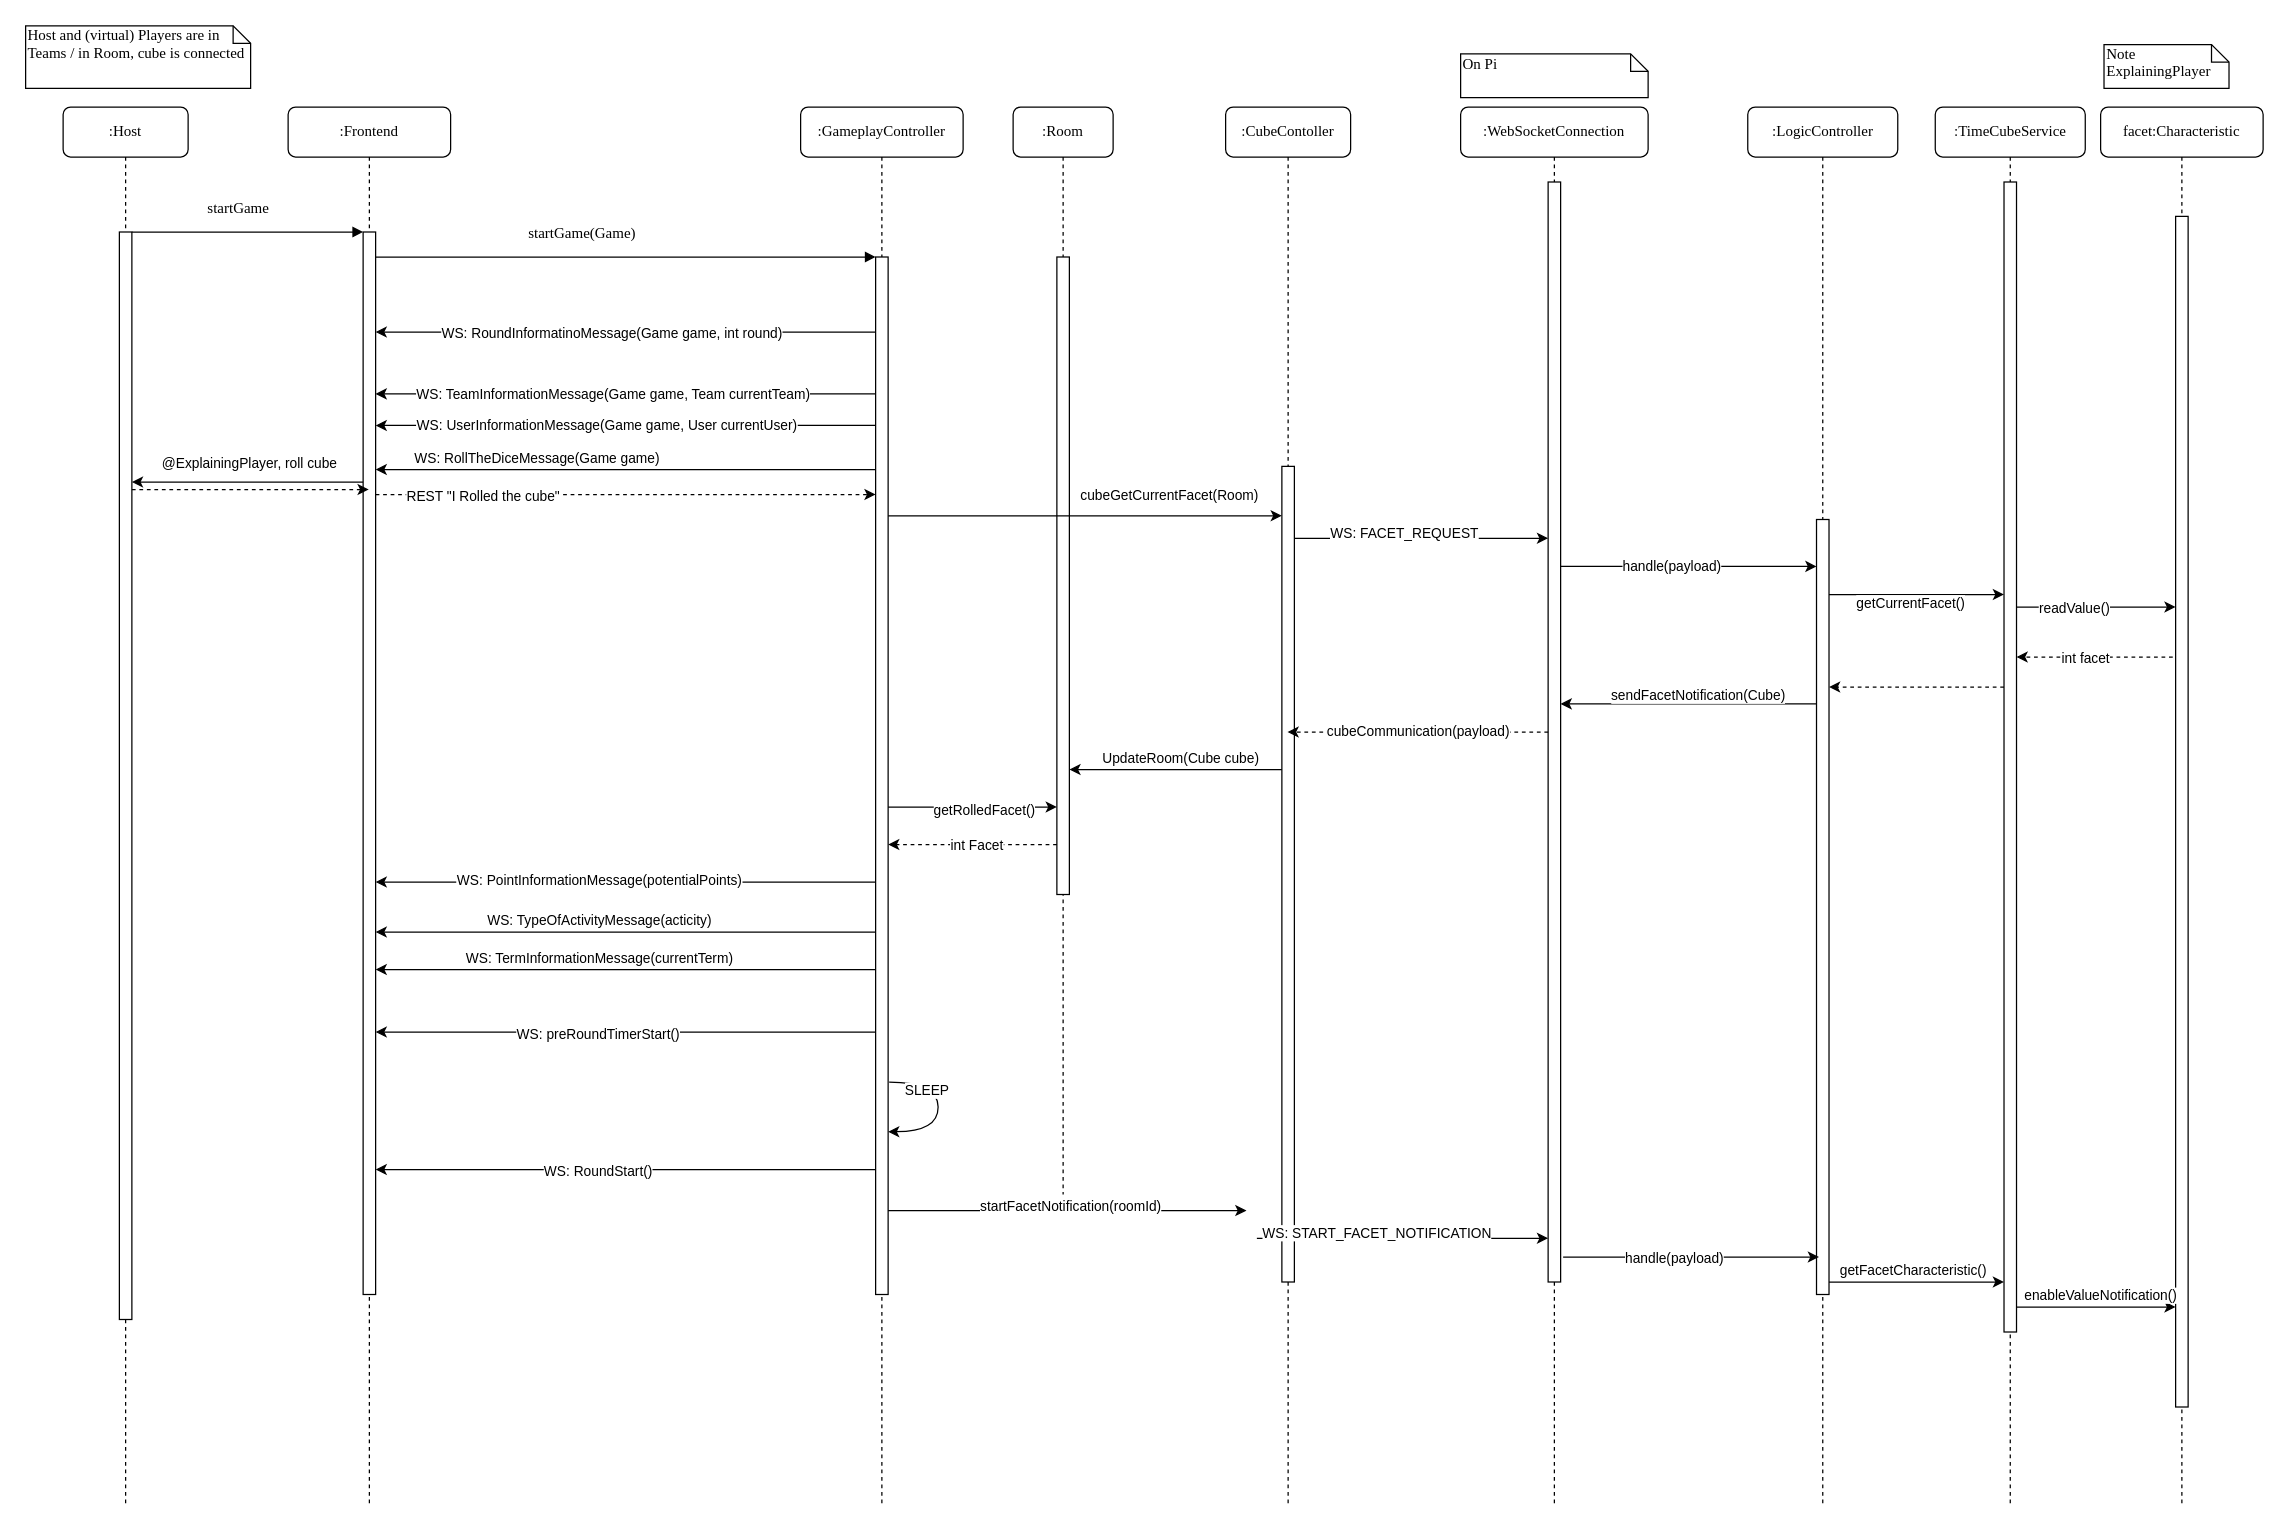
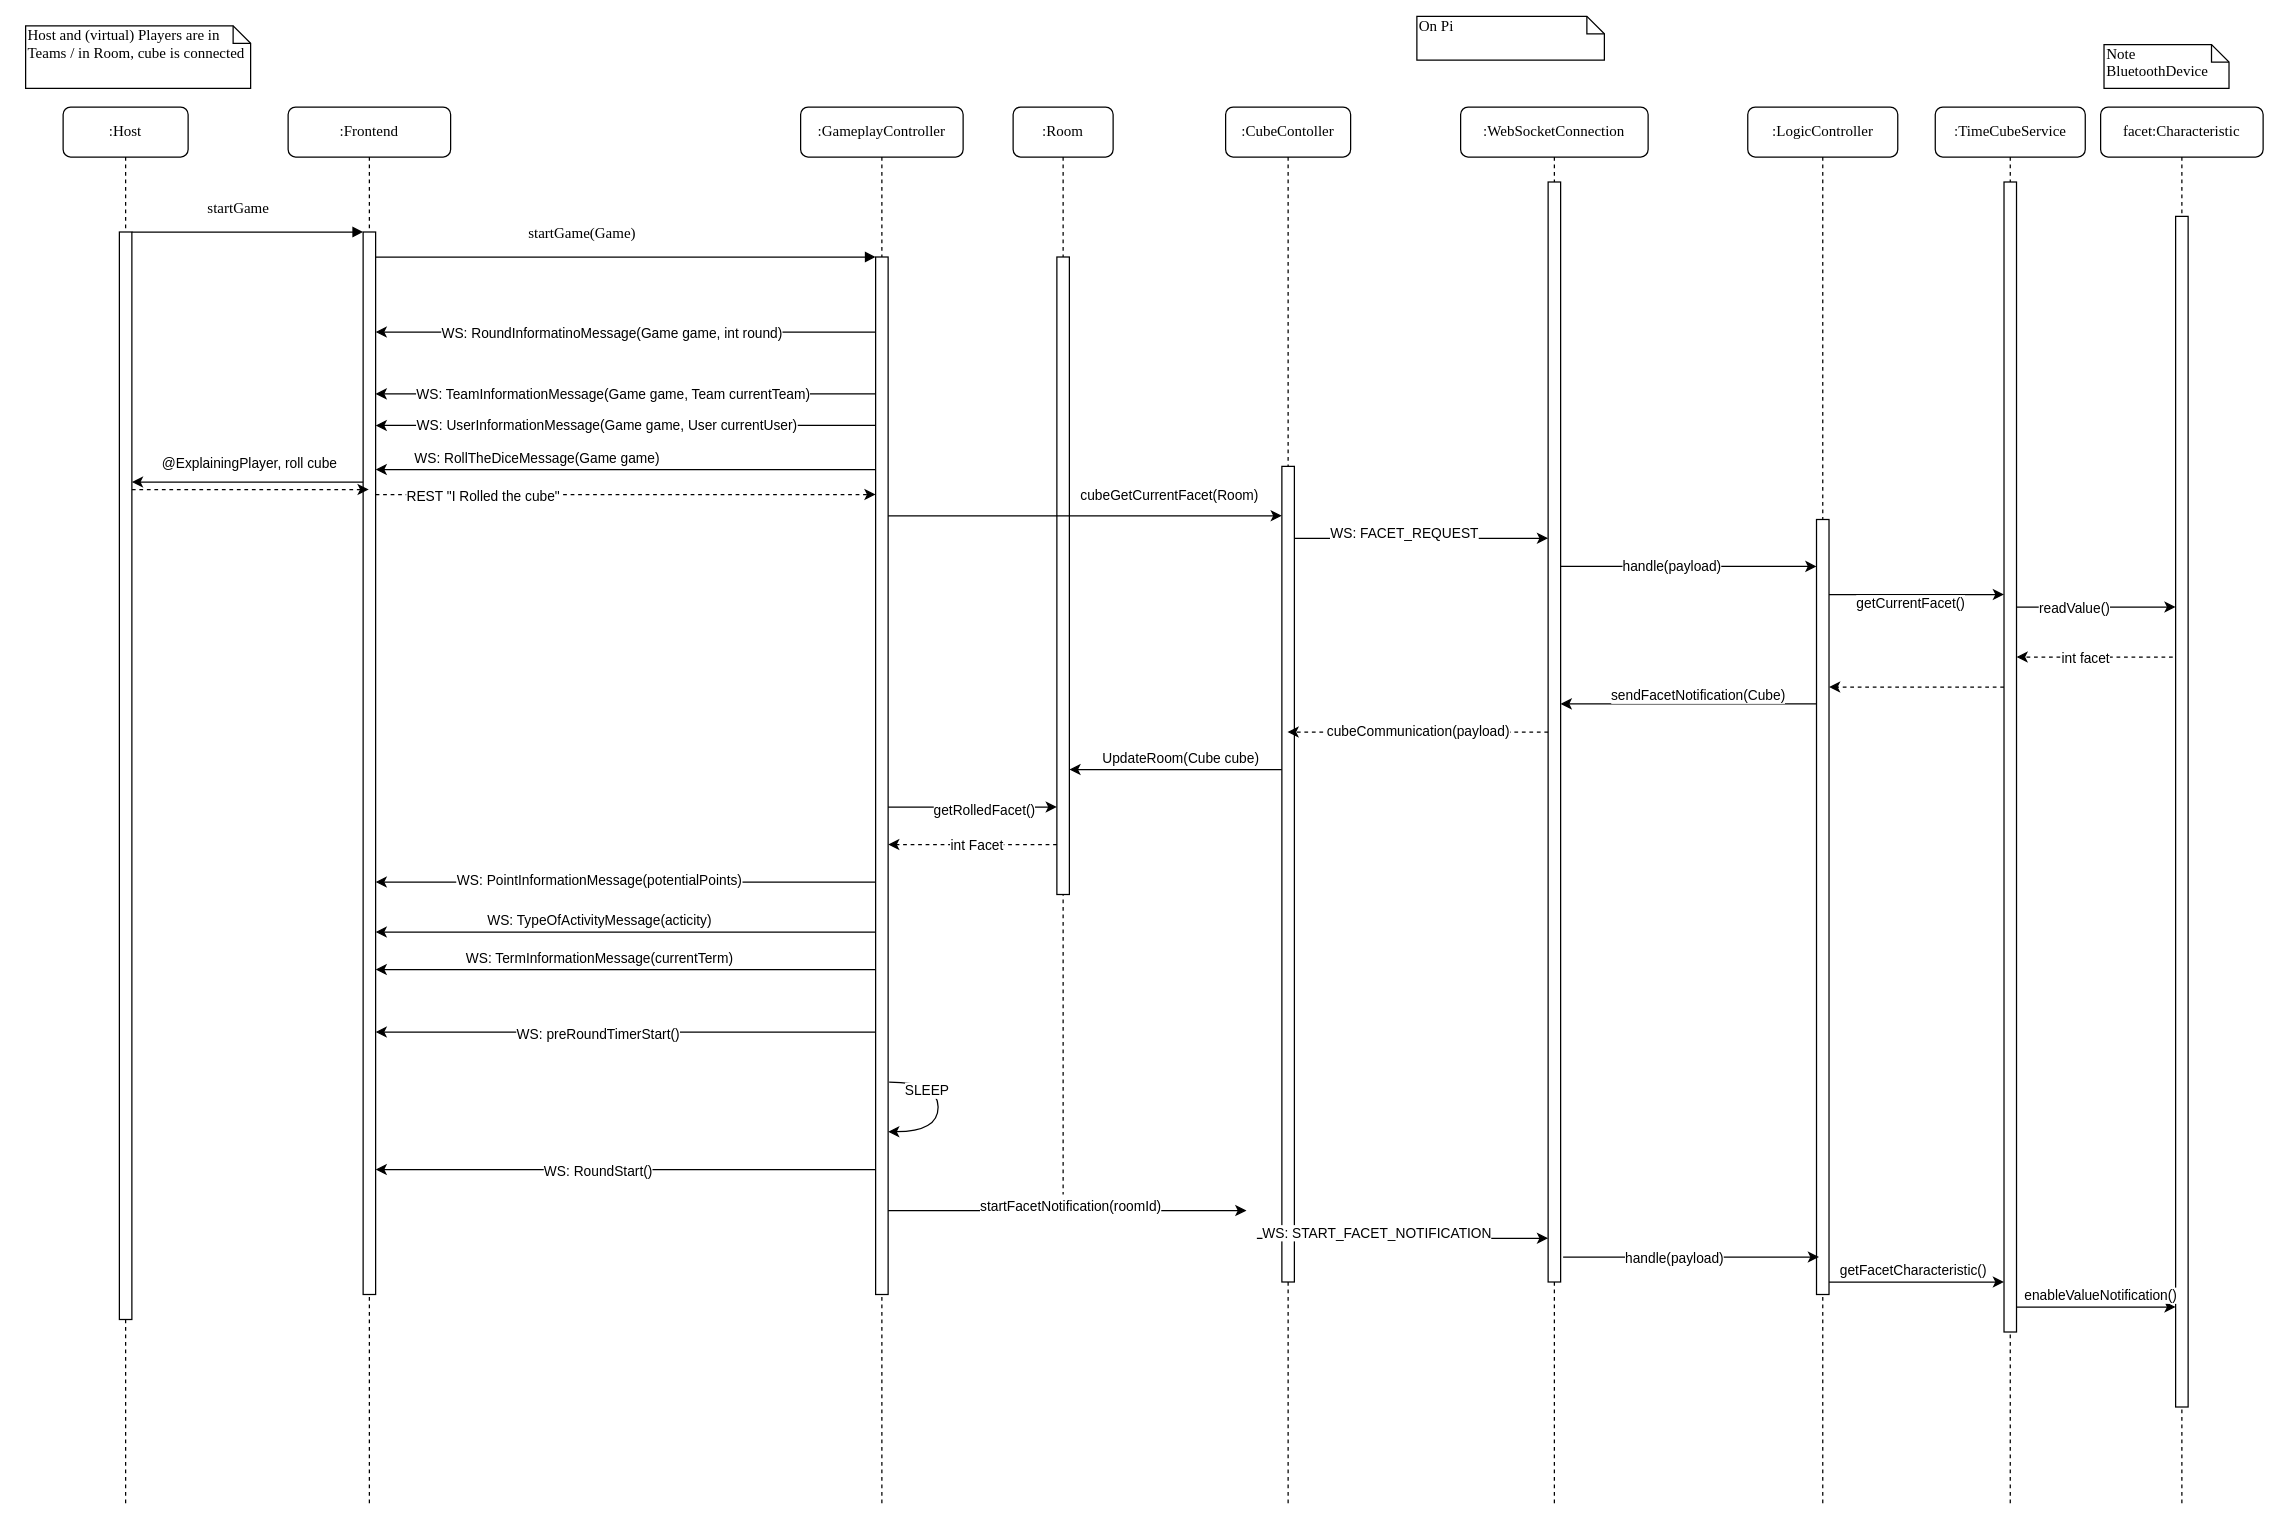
- <mxCell id="39" value="Note&lt;br&gt;ExplainingPlayer" style="shape=note;whiteSpace=wrap;html=1;size=14;verticalAlign=top;align=left;spacingTop=-6;rounded=0;shadow=0;comic=0;labelBackgroundColor=none;strokeWidth=1;fontFamily=Verdana;fontSize=12" parent="1" vertex="1"><mxGeometry x="1682.71" y="35" width="100" height="35" as="geometry" /></mxCell>
+ <mxCell id="39" value="Note&lt;br&gt;BluetoothDevice" style="shape=note;whiteSpace=wrap;html=1;size=14;verticalAlign=top;align=left;spacingTop=-6;rounded=0;shadow=0;comic=0;labelBackgroundColor=none;strokeWidth=1;fontFamily=Verdana;fontSize=12" parent="1" vertex="1"><mxGeometry x="1682.71" y="35" width="100" height="35" as="geometry" /></mxCell>
- <mxCell id="24" value="On Pi" style="shape=note;whiteSpace=wrap;html=1;size=14;verticalAlign=top;align=left;spacingTop=-6;rounded=0;shadow=0;comic=0;labelBackgroundColor=none;strokeWidth=1;fontFamily=Verdana;fontSize=12" parent="1" vertex="1"><mxGeometry x="1168" y="42.5" width="150" height="35" as="geometry" /></mxCell>
+ <mxCell id="24" value="On Pi" style="shape=note;whiteSpace=wrap;html=1;size=14;verticalAlign=top;align=left;spacingTop=-6;rounded=0;shadow=0;comic=0;labelBackgroundColor=none;strokeWidth=1;fontFamily=Verdana;fontSize=12" parent="1" vertex="1"><mxGeometry x="1133" y="12.5" width="150" height="35" as="geometry" /></mxCell>
